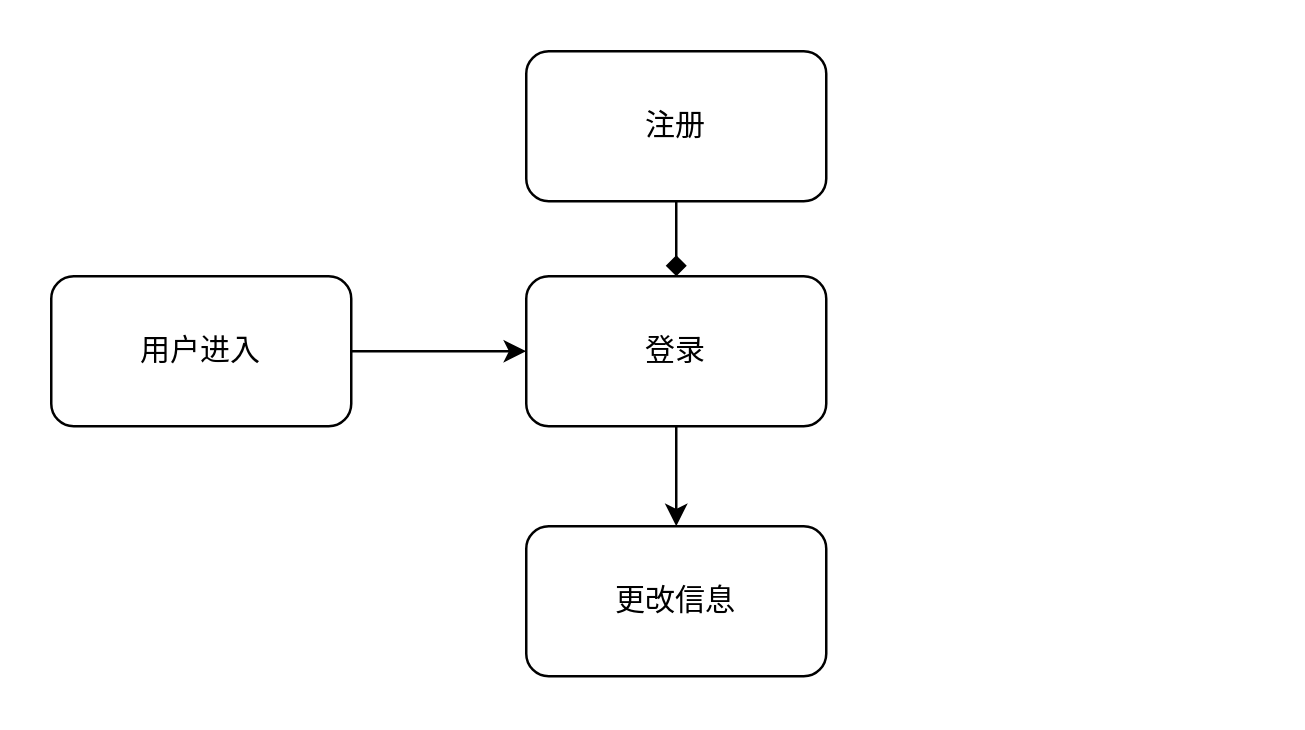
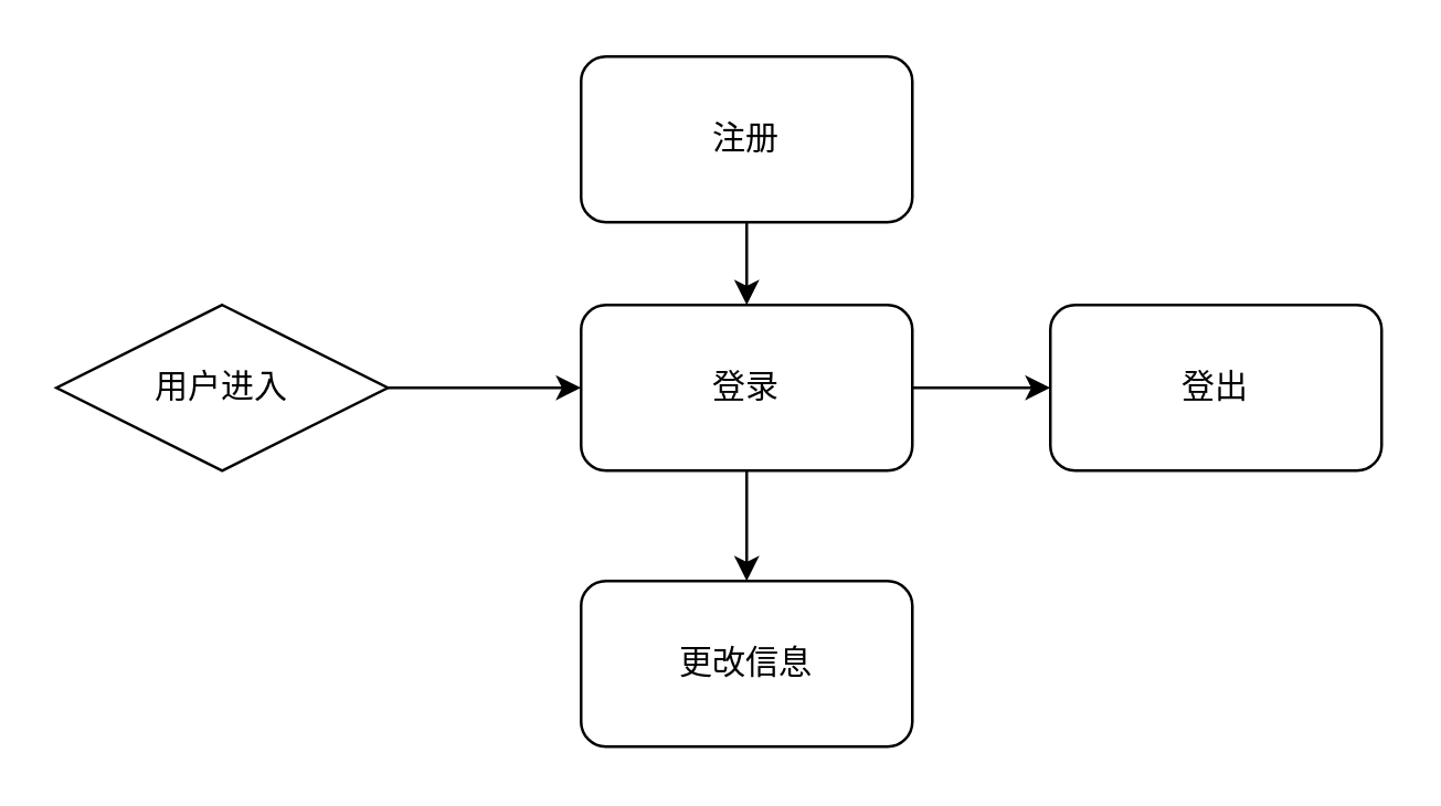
- <mxCell id="2" style="edgeStyle=orthogonalEdgeStyle;rounded=0;orthogonalLoop=1;jettySize=auto;html=1;exitX=0.5;exitY=1;exitDx=0;exitDy=0;entryX=0.5;entryY=0;entryDx=0;entryDy=0;endArrow=diamond;" edge="1" parent="1" source="3" target="6"><mxGeometry relative="1" as="geometry" /></mxCell>
+ <mxCell id="2" style="edgeStyle=orthogonalEdgeStyle;rounded=0;orthogonalLoop=1;jettySize=auto;html=1;exitX=0.5;exitY=1;exitDx=0;exitDy=0;entryX=0.5;entryY=0;entryDx=0;entryDy=0;" edge="1" parent="1" source="3" target="6"><mxGeometry relative="1" as="geometry" /></mxCell>
- <mxCell id="10" value="用户进入" style="rounded=1;whiteSpace=wrap;html=1;" vertex="1" parent="1"><mxGeometry x="20" y="110" width="120" height="60" as="geometry" /></mxCell>
+ <mxCell id="10" value="用户进入" style="rhombus;whiteSpace=wrap;html=1;" vertex="1" parent="1"><mxGeometry x="20" y="110" width="120" height="60" as="geometry" /></mxCell>
+ <mxCell id="5" style="edgeStyle=orthogonalEdgeStyle;rounded=0;orthogonalLoop=1;jettySize=auto;html=1;exitX=1;exitY=0.5;exitDx=0;exitDy=0;entryX=0;entryY=0.5;entryDx=0;entryDy=0;" edge="1" parent="1" source="6" target="7"><mxGeometry relative="1" as="geometry" /></mxCell>
+ <mxCell id="7" value="登出" style="rounded=1;whiteSpace=wrap;html=1;" vertex="1" parent="1"><mxGeometry x="380" y="110" width="120" height="60" as="geometry" /></mxCell>
